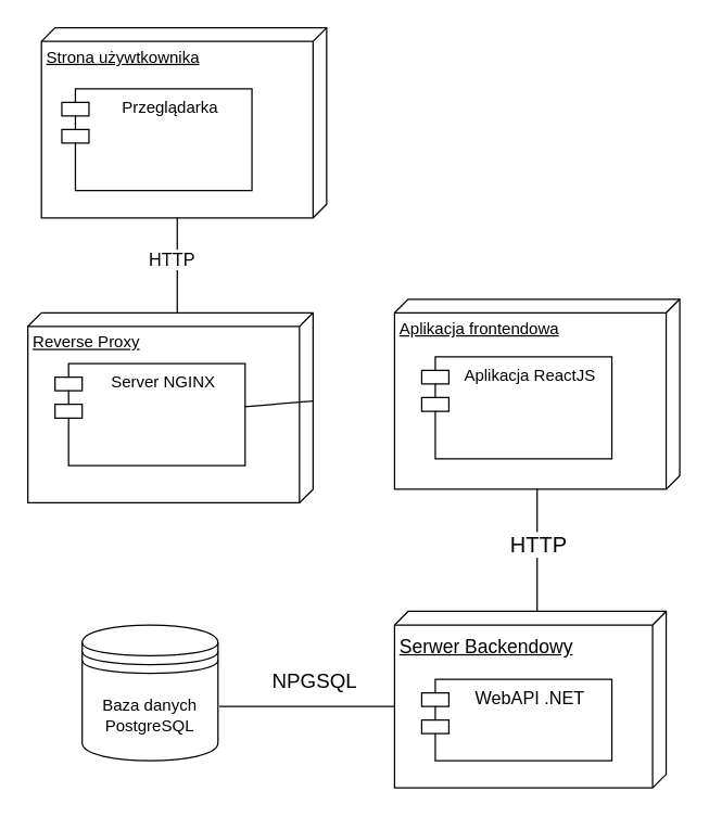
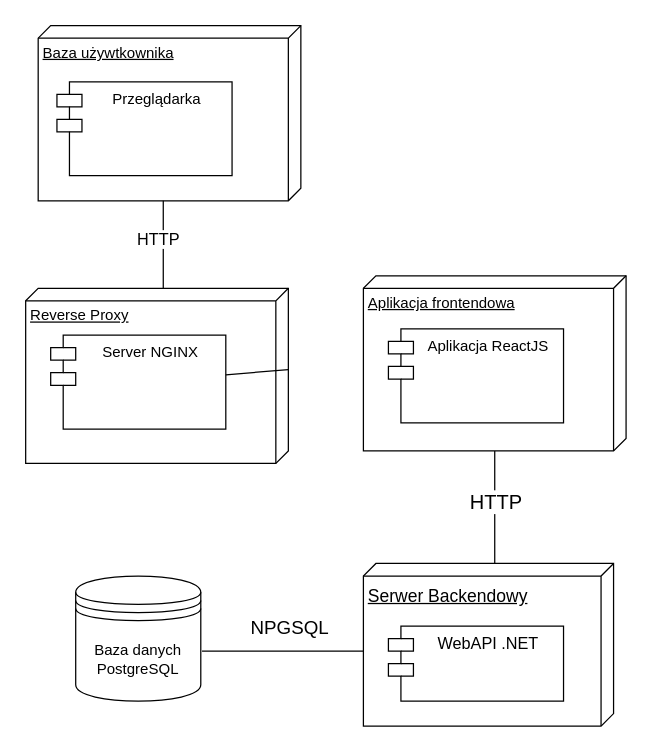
- <mxCell id="3" value="Strona używtkownika" style="verticalAlign=top;align=left;spacingTop=8;spacingLeft=2;spacingRight=12;shape=cube;size=10;direction=south;fontStyle=4;html=1;" vertex="1" parent="1"><mxGeometry x="30" y="20" width="210" height="140" as="geometry" /></mxCell>
+ <mxCell id="3" value="Baza używtkownika" style="verticalAlign=top;align=left;spacingTop=8;spacingLeft=2;spacingRight=12;shape=cube;size=10;direction=south;fontStyle=4;html=1;" vertex="1" parent="1"><mxGeometry x="30" y="20" width="210" height="140" as="geometry" /></mxCell>
